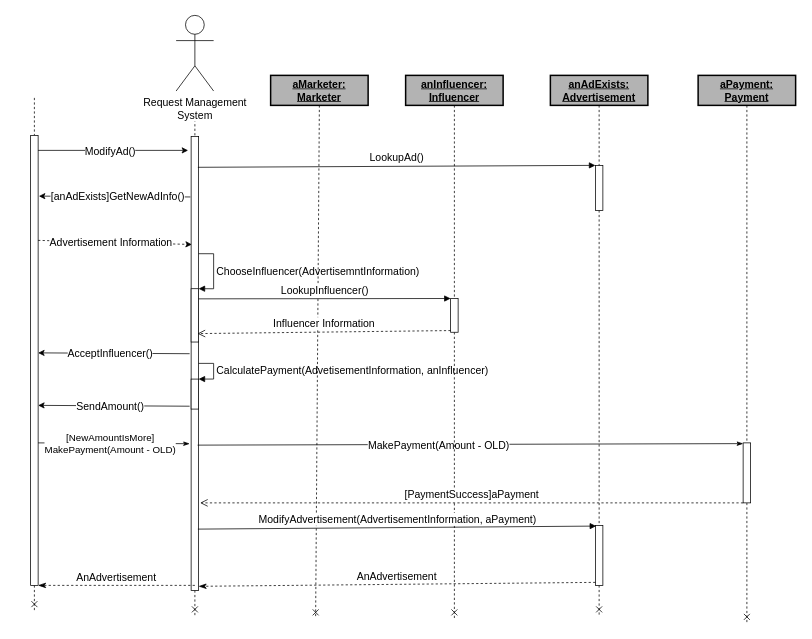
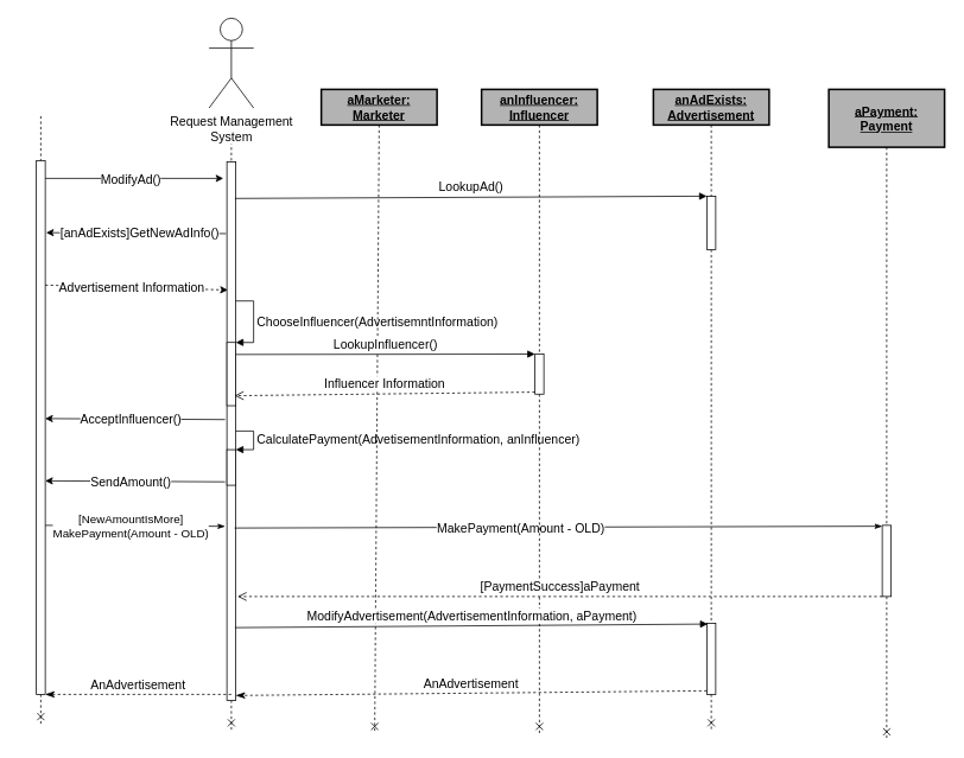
- <mxCell id="44" value="&lt;u&gt;&lt;b&gt;aPayment: Payment&lt;/b&gt;&lt;/u&gt;" style="rounded=0;whiteSpace=wrap;html=1;fillColor=#B3B3B3;strokeWidth=2;fontSize=14;" parent="1" vertex="1"><mxGeometry x="930" y="100" width="130" height="40" as="geometry" /></mxCell>
+ <mxCell id="44" value="&lt;u&gt;&lt;b&gt;aPayment: Payment&lt;/b&gt;&lt;/u&gt;" style="rounded=0;whiteSpace=wrap;html=1;fillColor=#B3B3B3;strokeWidth=2;fontSize=14;" parent="1" vertex="1"><mxGeometry x="930" y="100" width="130" height="65" as="geometry" /></mxCell>
